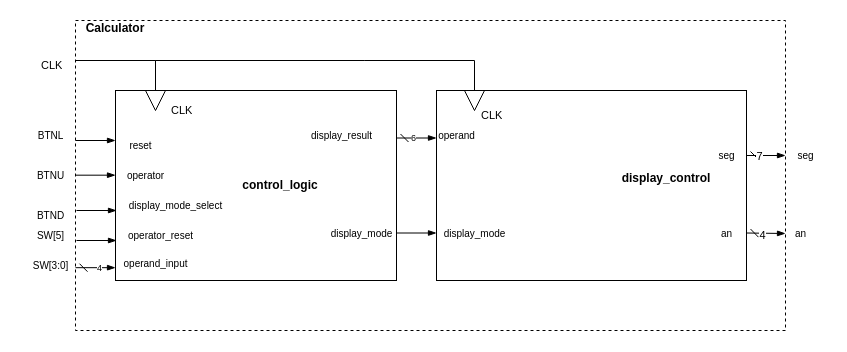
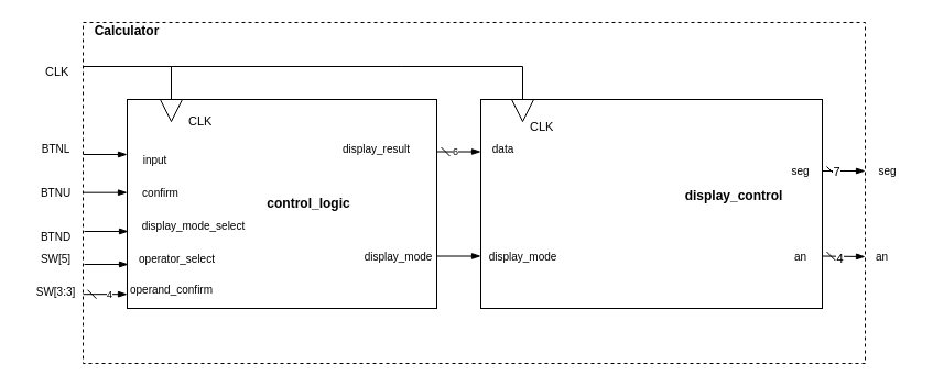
- <mxCell id="16" value="operand" style="text;html=1;align=center;verticalAlign=middle;resizable=0;points=[];autosize=1;strokeColor=none;fillColor=none;fontFamily=Helvetica;fontSize=10;" parent="1" vertex="1"><mxGeometry x="436" y="120" width="40" height="30" as="geometry" /></mxCell>
+ <mxCell id="16" value="data" style="text;html=1;align=center;verticalAlign=middle;resizable=0;points=[];autosize=1;strokeColor=none;fillColor=none;fontFamily=Helvetica;fontSize=10;" parent="1" vertex="1"><mxGeometry x="436" y="120" width="40" height="30" as="geometry" /></mxCell>
- <mxCell id="43" value="reset&lt;br&gt;" style="text;html=1;align=center;verticalAlign=middle;resizable=0;points=[];autosize=1;strokeColor=none;fillColor=none;fontFamily=Helvetica;fontSize=10;" parent="1" vertex="1"><mxGeometry x="115" y="130" width="50" height="30" as="geometry" /></mxCell>
+ <mxCell id="43" value="input&lt;br&gt;" style="text;html=1;align=center;verticalAlign=middle;resizable=0;points=[];autosize=1;strokeColor=none;fillColor=none;fontFamily=Helvetica;fontSize=10;" parent="1" vertex="1"><mxGeometry x="115" y="130" width="50" height="30" as="geometry" /></mxCell>
- <mxCell id="42" value="operator&lt;br&gt;" style="text;html=1;align=center;verticalAlign=middle;resizable=0;points=[];autosize=1;strokeColor=none;fillColor=none;fontFamily=Helvetica;fontSize=10;" parent="1" vertex="1"><mxGeometry x="115" y="160" width="60" height="30" as="geometry" /></mxCell>
+ <mxCell id="42" value="confirm&lt;br&gt;" style="text;html=1;align=center;verticalAlign=middle;resizable=0;points=[];autosize=1;strokeColor=none;fillColor=none;fontFamily=Helvetica;fontSize=10;" parent="1" vertex="1"><mxGeometry x="115" y="160" width="60" height="30" as="geometry" /></mxCell>
- <mxCell id="44" value="operator_reset&lt;br&gt;" style="text;html=1;align=center;verticalAlign=middle;resizable=0;points=[];autosize=1;strokeColor=none;fillColor=none;fontFamily=Helvetica;fontSize=10;" parent="1" vertex="1"><mxGeometry x="115" y="220" width="90" height="30" as="geometry" /></mxCell>
+ <mxCell id="44" value="operator_select&lt;br&gt;" style="text;html=1;align=center;verticalAlign=middle;resizable=0;points=[];autosize=1;strokeColor=none;fillColor=none;fontFamily=Helvetica;fontSize=10;" parent="1" vertex="1"><mxGeometry x="115" y="220" width="90" height="30" as="geometry" /></mxCell>
- <mxCell id="45" value="operand_input&lt;br&gt;" style="text;html=1;align=center;verticalAlign=middle;resizable=0;points=[];autosize=1;strokeColor=none;fillColor=none;fontFamily=Helvetica;fontSize=10;" parent="1" vertex="1"><mxGeometry x="110" y="247.5" width="90" height="30" as="geometry" /></mxCell>
+ <mxCell id="45" value="operand_confirm&lt;br&gt;" style="text;html=1;align=center;verticalAlign=middle;resizable=0;points=[];autosize=1;strokeColor=none;fillColor=none;fontFamily=Helvetica;fontSize=10;" parent="1" vertex="1"><mxGeometry x="110" y="247.5" width="90" height="30" as="geometry" /></mxCell>
- <mxCell id="33" value="SW[3:0]" style="text;html=1;align=center;verticalAlign=middle;resizable=0;points=[];autosize=1;strokeColor=none;fillColor=none;fontFamily=Helvetica;fontSize=10;" parent="1" vertex="1"><mxGeometry x="20" y="250" width="60" height="30" as="geometry" /></mxCell>
+ <mxCell id="33" value="SW[3:3]" style="text;html=1;align=center;verticalAlign=middle;resizable=0;points=[];autosize=1;strokeColor=none;fillColor=none;fontFamily=Helvetica;fontSize=10;" parent="1" vertex="1"><mxGeometry x="20" y="250" width="60" height="30" as="geometry" /></mxCell>
